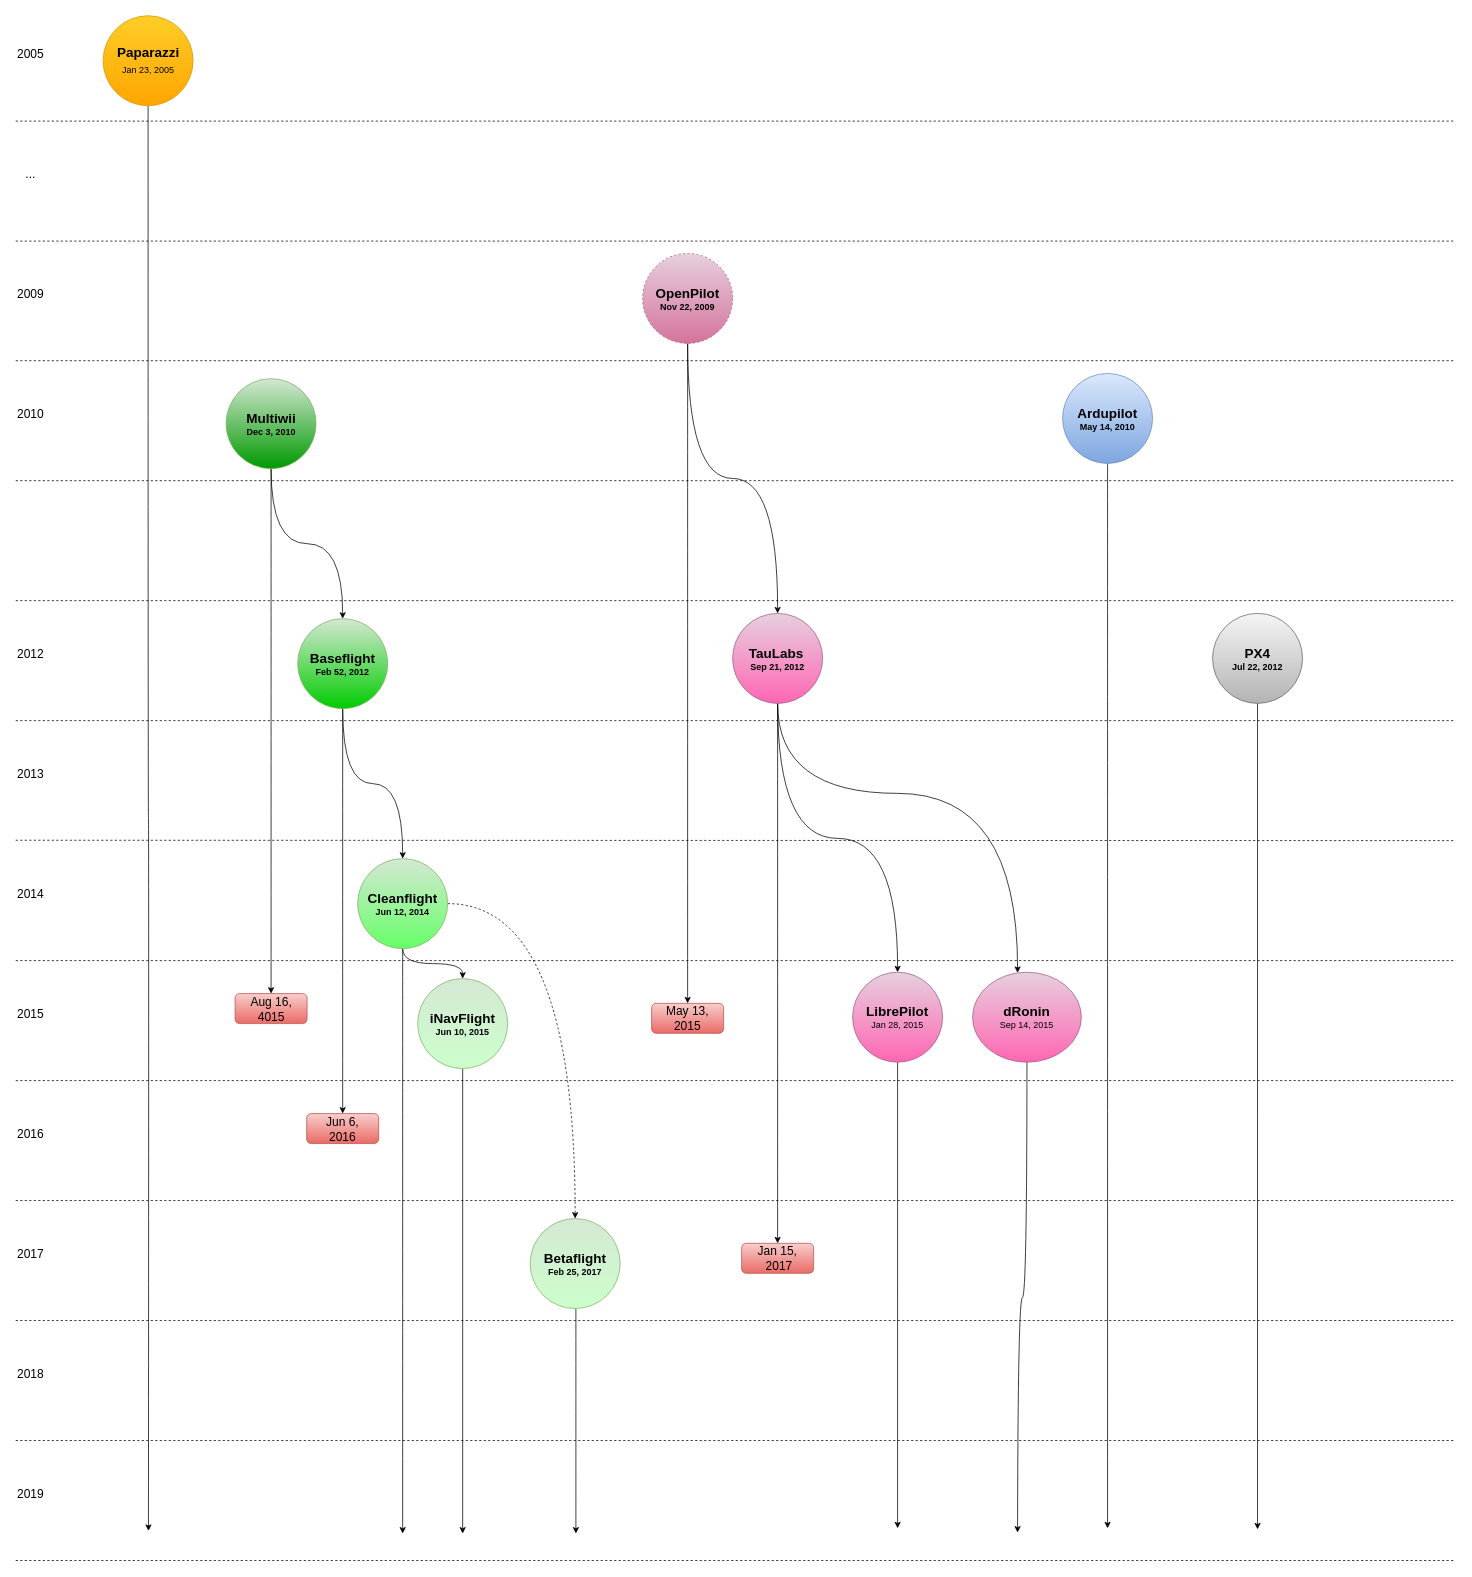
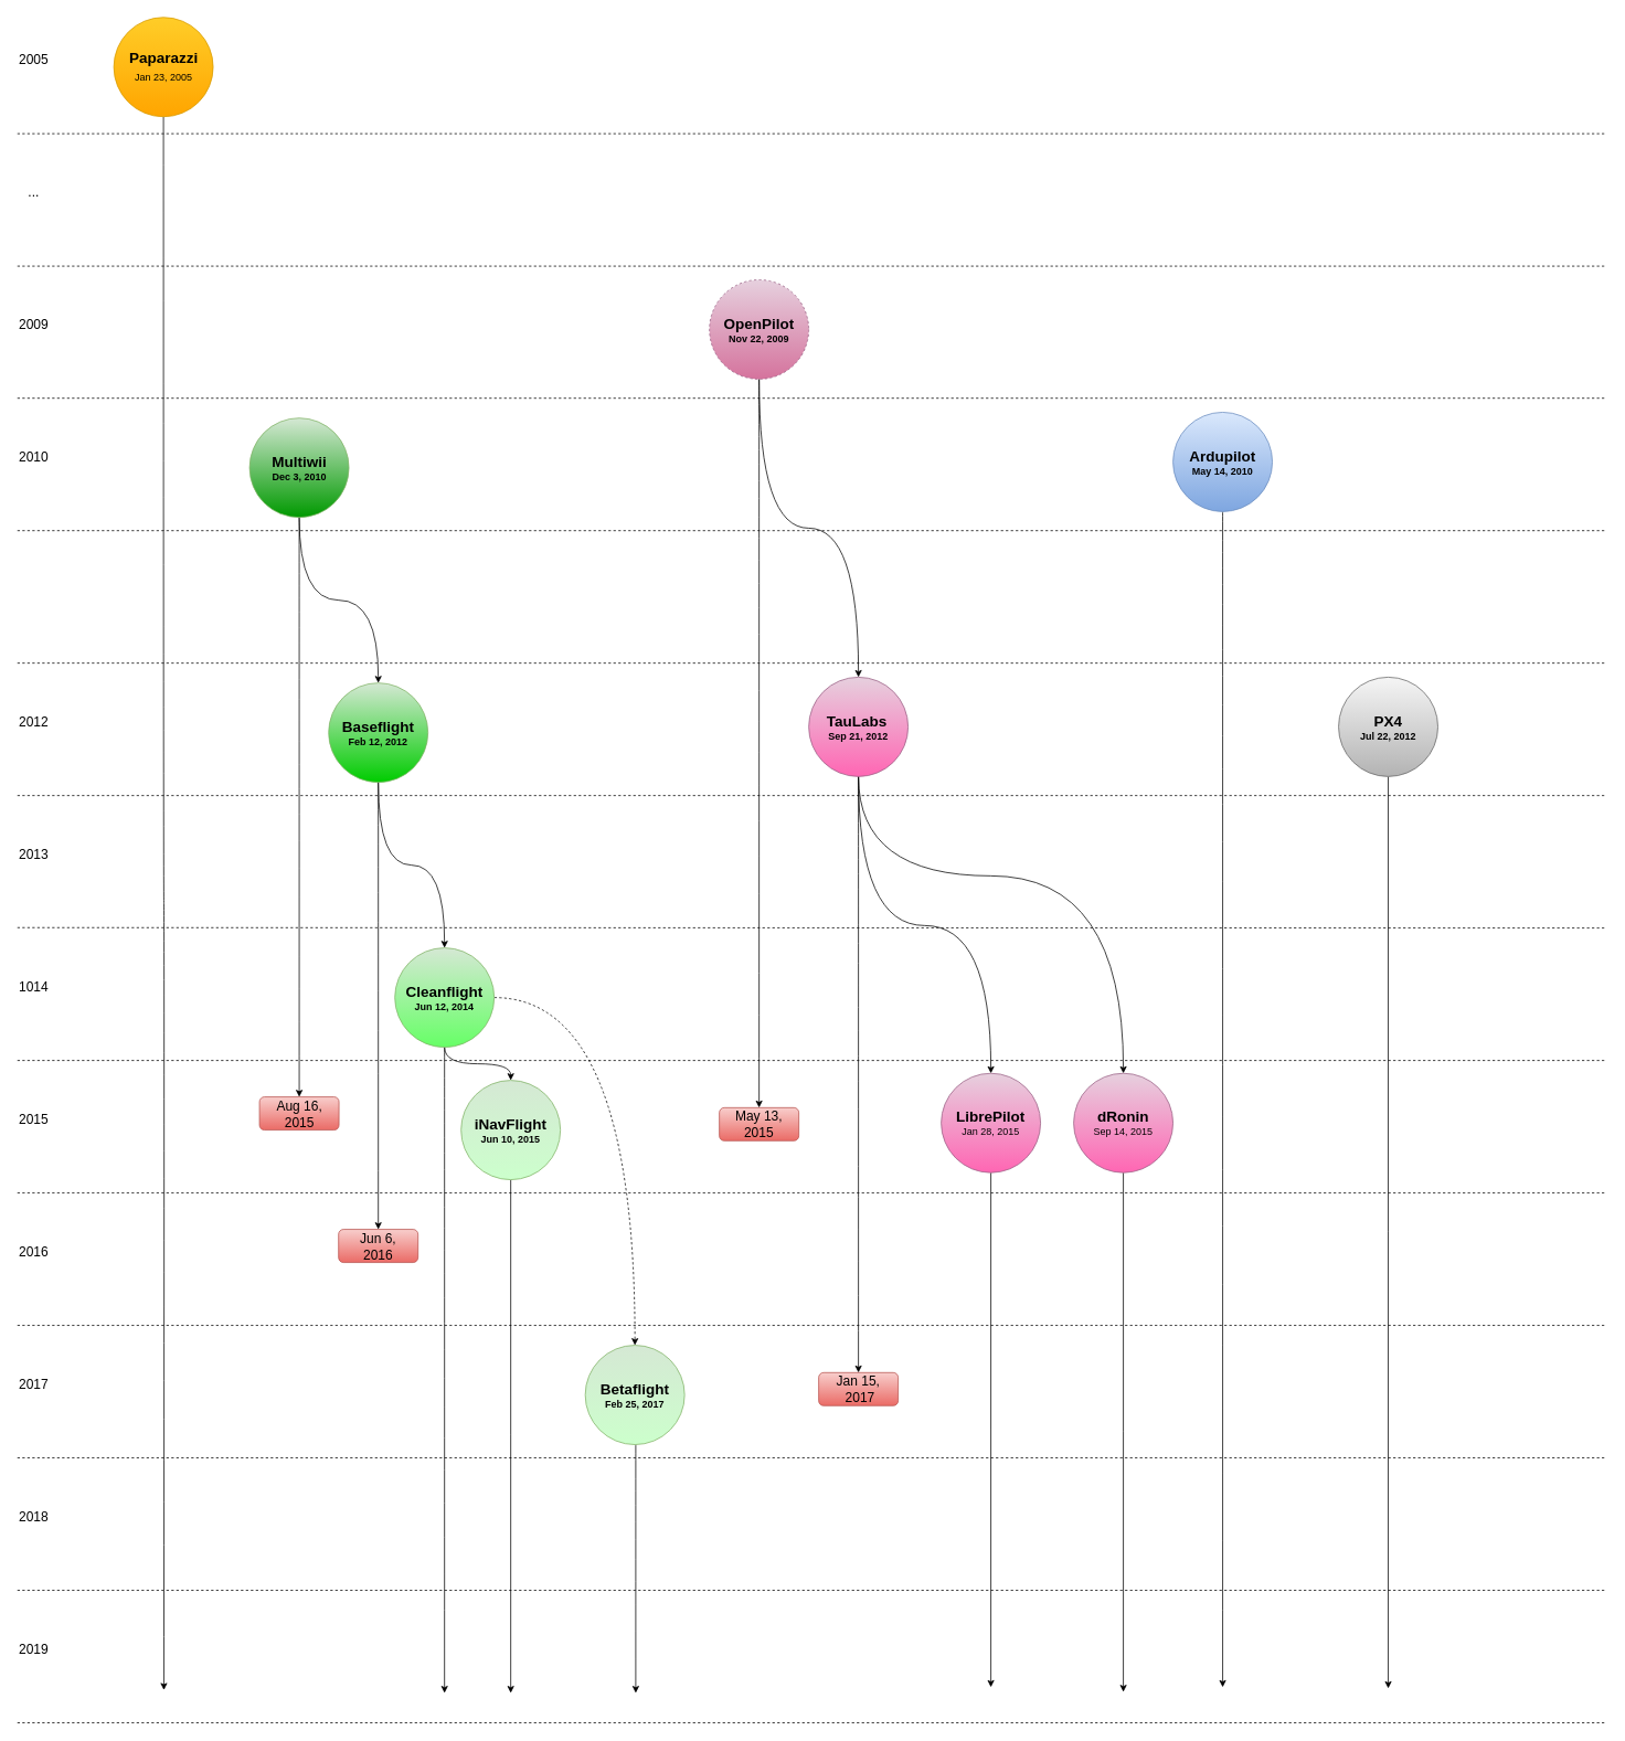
- <mxCell id="7" value="&lt;b style=&quot;font-size: 18px&quot;&gt;Baseflight&lt;br&gt;&lt;/b&gt;&lt;span&gt;&lt;b&gt;Feb 52, 2012&lt;/b&gt;&lt;/span&gt;&lt;br&gt;" style="ellipse;whiteSpace=wrap;html=1;aspect=fixed;gradientColor=#00CC00;fillColor=#d5e8d4;strokeColor=#82b366;" vertex="1" parent="1"><mxGeometry x="396" y="824.5" width="120" height="120" as="geometry" /></mxCell>
+ <mxCell id="7" value="&lt;b style=&quot;font-size: 18px&quot;&gt;Baseflight&lt;br&gt;&lt;/b&gt;&lt;span&gt;&lt;b&gt;Feb 12, 2012&lt;/b&gt;&lt;/span&gt;&lt;br&gt;" style="ellipse;whiteSpace=wrap;html=1;aspect=fixed;gradientColor=#00CC00;fillColor=#d5e8d4;strokeColor=#82b366;" vertex="1" parent="1"><mxGeometry x="396" y="824.5" width="120" height="120" as="geometry" /></mxCell>
- <mxCell id="22" value="2014&lt;br&gt;" style="text;html=1;strokeColor=none;fillColor=none;align=center;verticalAlign=middle;whiteSpace=wrap;rounded=0;fontSize=16;" vertex="1" parent="1"><mxGeometry x="20" y="1180.5" width="40" height="20" as="geometry" /></mxCell>
+ <mxCell id="22" value="1014&lt;br&gt;" style="text;html=1;strokeColor=none;fillColor=none;align=center;verticalAlign=middle;whiteSpace=wrap;rounded=0;fontSize=16;" vertex="1" parent="1"><mxGeometry x="20" y="1180.5" width="40" height="20" as="geometry" /></mxCell>
- <mxCell id="35" value="&lt;span&gt;Aug 16,&lt;br&gt;4015&lt;/span&gt;" style="rounded=1;whiteSpace=wrap;html=1;gradientColor=#ea6b66;fontSize=16;fillColor=#f8cecc;strokeColor=#b85450;" vertex="1" parent="1"><mxGeometry x="312.5" y="1324.5" width="96" height="40" as="geometry" /></mxCell>
+ <mxCell id="35" value="&lt;span&gt;Aug 16,&lt;br&gt;2015&lt;/span&gt;" style="rounded=1;whiteSpace=wrap;html=1;gradientColor=#ea6b66;fontSize=16;fillColor=#f8cecc;strokeColor=#b85450;" vertex="1" parent="1"><mxGeometry x="312.5" y="1324.5" width="96" height="40" as="geometry" /></mxCell>
- <mxCell id="51" value="&lt;span&gt;&lt;b&gt;&lt;font style=&quot;font-size: 18px&quot;&gt;dRonin&lt;/font&gt;&lt;br&gt;&lt;/b&gt;&lt;/span&gt;Sep 14, 2015&lt;br&gt;" style="ellipse;whiteSpace=wrap;html=1;aspect=fixed;gradientColor=#FF66B3;fillColor=#e6d0de;strokeColor=#996185;" vertex="1" parent="1"><mxGeometry x="1296" y="1296" width="145" height="120" as="geometry" /></mxCell>
+ <mxCell id="51" value="&lt;span&gt;&lt;b&gt;&lt;font style=&quot;font-size: 18px&quot;&gt;dRonin&lt;/font&gt;&lt;br&gt;&lt;/b&gt;&lt;/span&gt;Sep 14, 2015&lt;br&gt;" style="ellipse;whiteSpace=wrap;html=1;aspect=fixed;gradientColor=#FF66B3;fillColor=#e6d0de;strokeColor=#996185;" vertex="1" parent="1"><mxGeometry x="1296" y="1296" width="120" height="120" as="geometry" /></mxCell>
